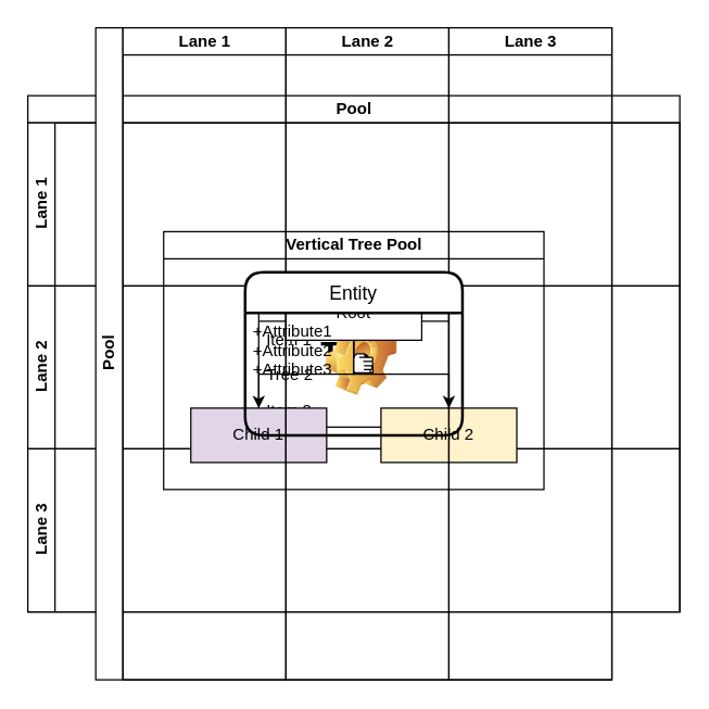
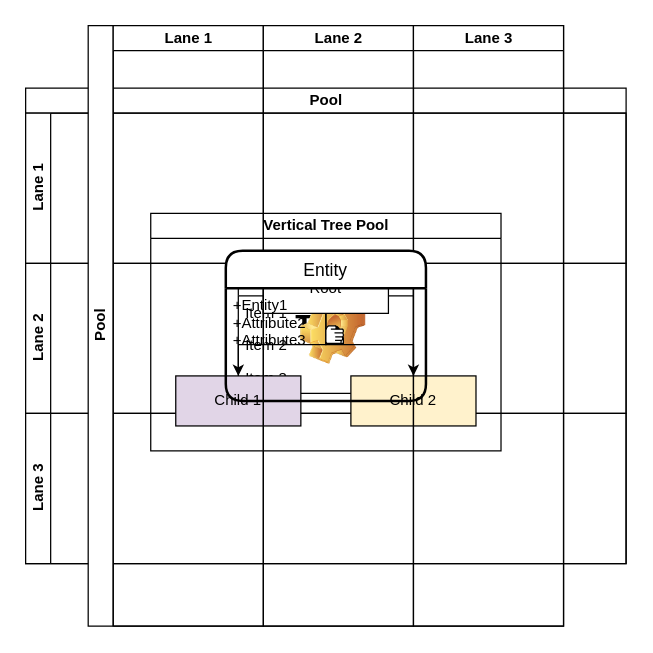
- <mxCell id="24" value="+Attribute1&#10;+Attribute2&#10;+Attribute3" style="align=left;strokeColor=none;fillColor=none;spacingLeft=4;fontSize=12;verticalAlign=top;resizable=0;rotatable=0;part=1;" parent="23" vertex="1"><mxGeometry y="30" width="160" height="90" as="geometry" /></mxCell>
+ <mxCell id="24" value="+Entity1&#10;+Attribute2&#10;+Attribute3" style="align=left;strokeColor=none;fillColor=none;spacingLeft=4;fontSize=12;verticalAlign=top;resizable=0;rotatable=0;part=1;" parent="23" vertex="1"><mxGeometry y="30" width="160" height="90" as="geometry" /></mxCell>
- <mxCell id="7" value="Tree 2" style="text;strokeColor=none;fillColor=none;align=left;verticalAlign=top;spacingLeft=4;spacingRight=4;overflow=hidden;rotatable=0;points=[[0,0.5],[1,0.5]];portConstraint=eastwest;" parent="5" vertex="1"><mxGeometry y="52" width="140" height="26" as="geometry" /></mxCell>
+ <mxCell id="7" value="Item 2" style="text;strokeColor=none;fillColor=none;align=left;verticalAlign=top;spacingLeft=4;spacingRight=4;overflow=hidden;rotatable=0;points=[[0,0.5],[1,0.5]];portConstraint=eastwest;" parent="5" vertex="1"><mxGeometry y="52" width="140" height="26" as="geometry" /></mxCell>
